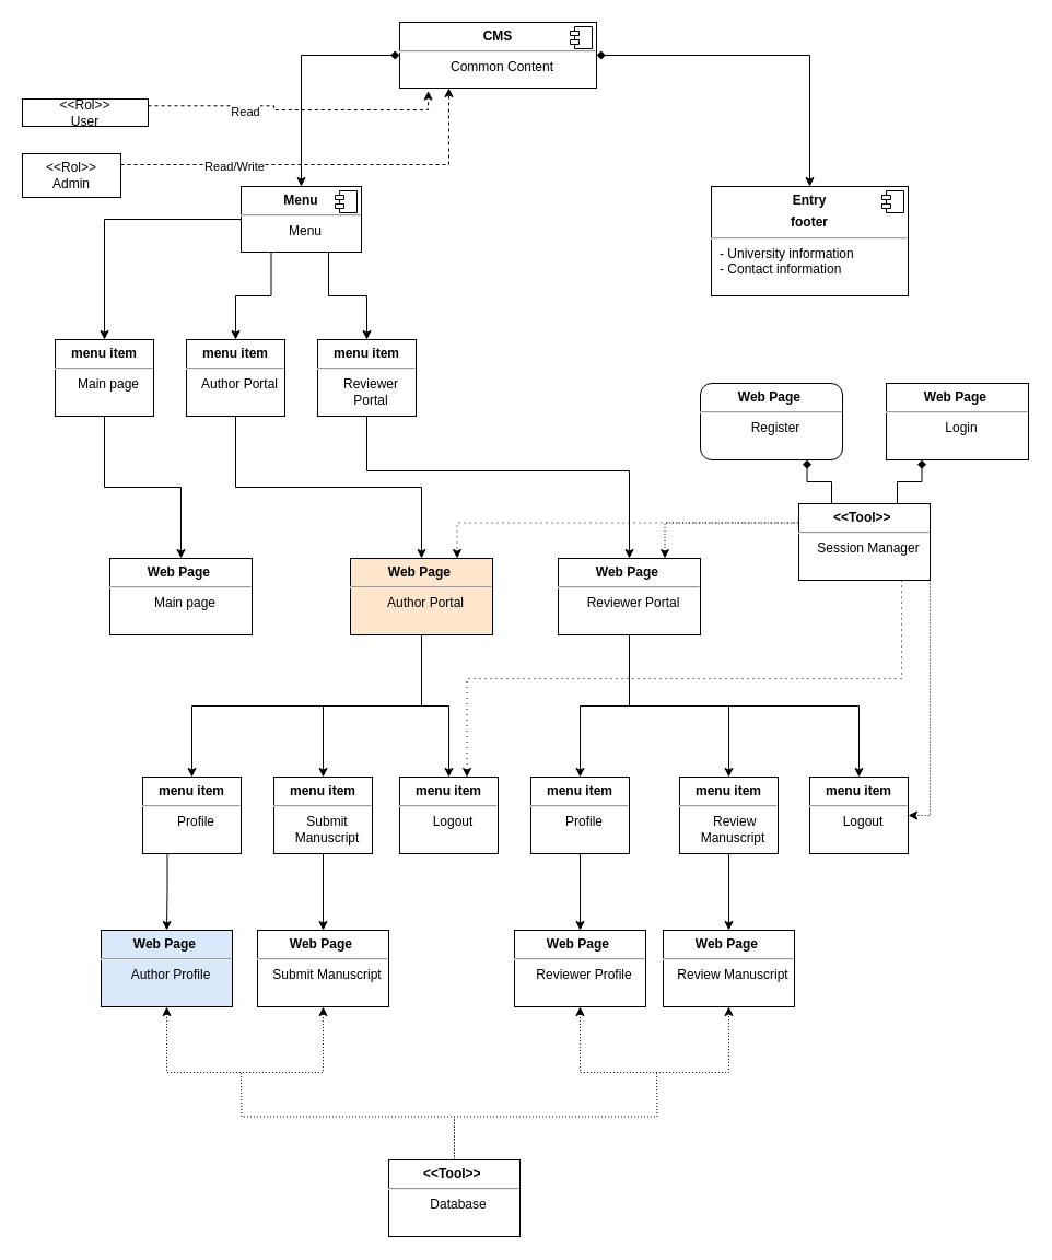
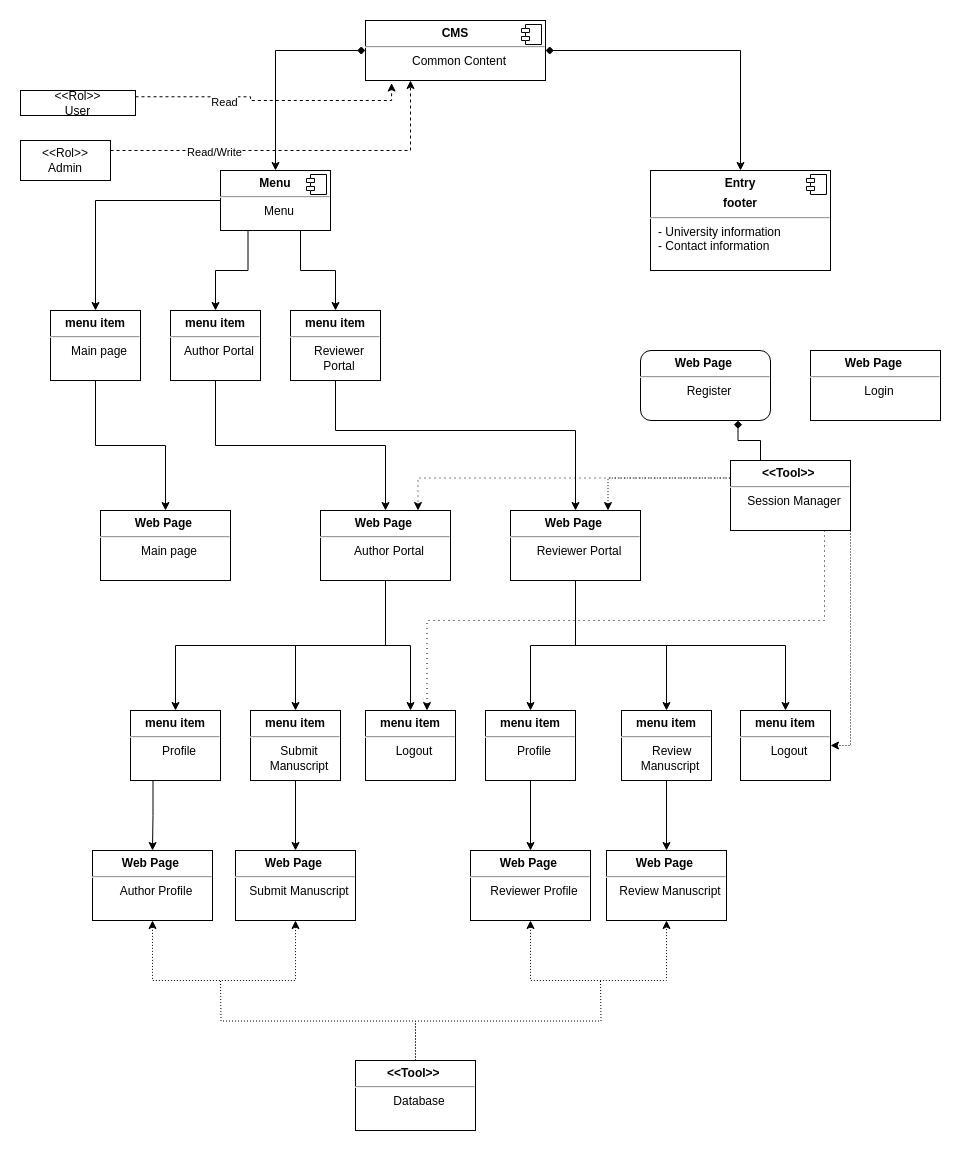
- <mxCell id="32" style="edgeStyle=orthogonalEdgeStyle;rounded=0;orthogonalLoop=1;jettySize=auto;html=1;exitX=0.25;exitY=1;exitDx=0;exitDy=0;entryX=0.75;entryY=0;entryDx=0;entryDy=0;endArrow=none;endFill=0;startArrow=diamond;startFill=1;" edge="1" parent="1" source="33" target="31"><mxGeometry relative="1" as="geometry" /></mxCell>
- <mxCell id="23" value="&lt;p style=&quot;margin:0px;margin-top:6px;text-align:center;&quot;&gt;&lt;b&gt;Web Page&amp;nbsp;&lt;/b&gt;&lt;/p&gt;&lt;hr&gt;&lt;p style=&quot;text-align: center; margin: 0px 0px 0px 8px;&quot;&gt;Author Portal&lt;/p&gt;" style="align=left;overflow=fill;html=1;dropTarget=0;whiteSpace=wrap;fillColor=#ffe6cc;" parent="1" vertex="1"><mxGeometry x="320" y="510" width="130" height="70" as="geometry" /></mxCell>
+ <mxCell id="23" value="&lt;p style=&quot;margin:0px;margin-top:6px;text-align:center;&quot;&gt;&lt;b&gt;Web Page&amp;nbsp;&lt;/b&gt;&lt;/p&gt;&lt;hr&gt;&lt;p style=&quot;text-align: center; margin: 0px 0px 0px 8px;&quot;&gt;Author Portal&lt;/p&gt;" style="align=left;overflow=fill;html=1;dropTarget=0;whiteSpace=wrap;" parent="1" vertex="1"><mxGeometry x="320" y="510" width="130" height="70" as="geometry" /></mxCell>
- <mxCell id="38" value="&lt;p style=&quot;margin:0px;margin-top:6px;text-align:center;&quot;&gt;&lt;b&gt;Web Page&amp;nbsp;&lt;/b&gt;&lt;/p&gt;&lt;hr&gt;&lt;p style=&quot;text-align: center; margin: 0px 0px 0px 8px;&quot;&gt;Author Profile&lt;/p&gt;" style="align=left;overflow=fill;html=1;dropTarget=0;whiteSpace=wrap;fillColor=#dae8fc;" vertex="1" parent="1"><mxGeometry x="92" y="850" width="120" height="70" as="geometry" /></mxCell>
+ <mxCell id="38" value="&lt;p style=&quot;margin:0px;margin-top:6px;text-align:center;&quot;&gt;&lt;b&gt;Web Page&amp;nbsp;&lt;/b&gt;&lt;/p&gt;&lt;hr&gt;&lt;p style=&quot;text-align: center; margin: 0px 0px 0px 8px;&quot;&gt;Author Profile&lt;/p&gt;" style="align=left;overflow=fill;html=1;dropTarget=0;whiteSpace=wrap;" vertex="1" parent="1"><mxGeometry x="92" y="850" width="120" height="70" as="geometry" /></mxCell>
